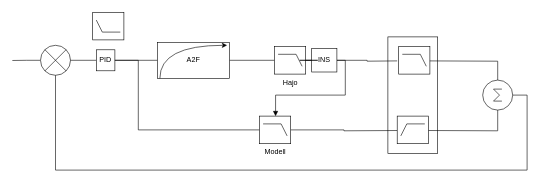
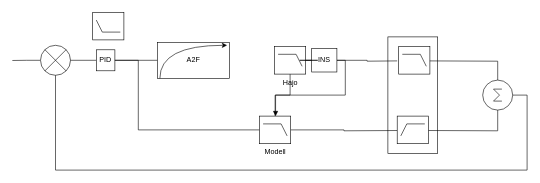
- <mxCell id="6" style="edgeStyle=orthogonalEdgeStyle;rounded=0;orthogonalLoop=1;jettySize=auto;html=1;entryX=1;entryY=0.5;entryDx=0;entryDy=0;endArrow=none;endFill=0;" edge="1" parent="1" source="8" target="12"><mxGeometry relative="1" as="geometry" /></mxCell>
+ <mxCell id="6" style="edgeStyle=orthogonalEdgeStyle;rounded=0;orthogonalLoop=1;jettySize=auto;html=1;endArrow=none;endFill=0;" edge="1" parent="1" source="8" target="16"><mxGeometry relative="1" as="geometry" /></mxCell>
